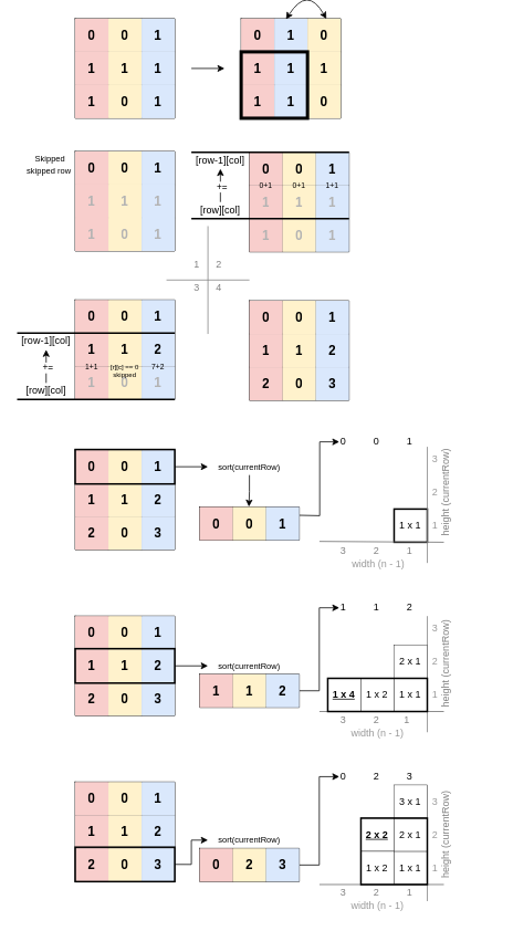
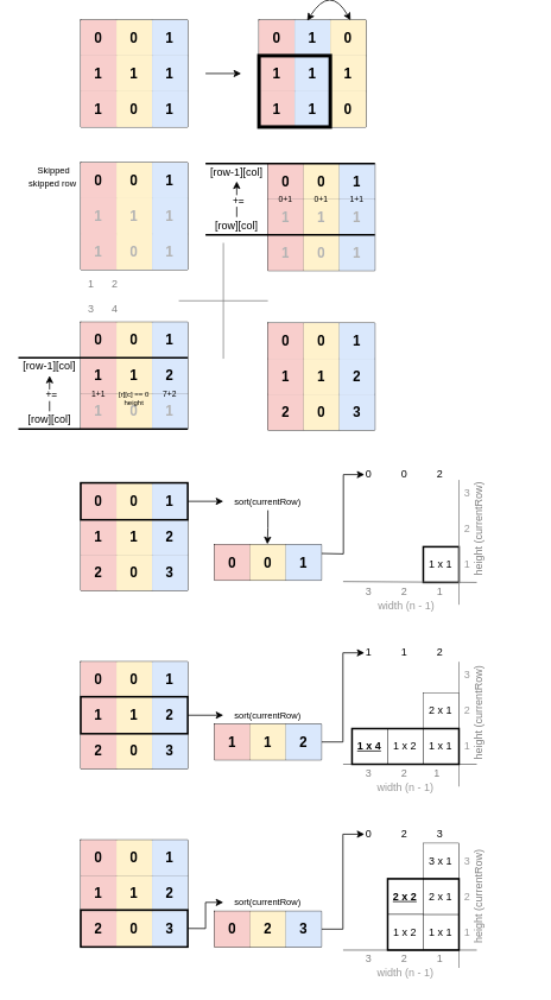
- <mxCell id="209" value="&lt;font color=&quot;#808080&quot;&gt;1&lt;span style=&quot;white-space: pre;&quot;&gt;&#09;&lt;/span&gt;2&lt;br&gt;&lt;br&gt;3&lt;span style=&quot;white-space: pre;&quot;&gt;&#09;&lt;/span&gt;4&lt;/font&gt;" style="text;html=1;strokeColor=none;fillColor=none;align=center;verticalAlign=middle;whiteSpace=wrap;rounded=0;" vertex="1" parent="1"><mxGeometry x="230" y="310" width="40" height="40" as="geometry" /></mxCell>
+ <mxCell id="209" value="&lt;font color=&quot;#808080&quot;&gt;1&lt;span style=&quot;white-space: pre;&quot;&gt;&#09;&lt;/span&gt;2&lt;br&gt;&lt;br&gt;3&lt;span style=&quot;white-space: pre;&quot;&gt;&#09;&lt;/span&gt;4&lt;/font&gt;" style="text;html=1;strokeColor=none;fillColor=none;align=center;verticalAlign=middle;whiteSpace=wrap;rounded=0;" vertex="1" parent="1"><mxGeometry x="95" y="310" width="40" height="40" as="geometry" /></mxCell>
- <mxCell id="82" value="&lt;font style=&quot;font-size: 8px;&quot;&gt;skipped&lt;/font&gt;" style="text;html=1;strokeColor=none;fillColor=none;align=center;verticalAlign=middle;whiteSpace=wrap;rounded=0;" vertex="1" parent="1"><mxGeometry x="140" y="444" width="20" height="10" as="geometry" /></mxCell>
+ <mxCell id="82" value="&lt;font style=&quot;font-size: 8px;&quot;&gt;height&lt;/font&gt;" style="text;html=1;strokeColor=none;fillColor=none;align=center;verticalAlign=middle;whiteSpace=wrap;rounded=0;" vertex="1" parent="1"><mxGeometry x="140" y="444" width="20" height="10" as="geometry" /></mxCell>
- <mxCell id="161" value="&lt;div style=&quot;&quot;&gt;&lt;font color=&quot;#000000&quot;&gt;&lt;span style=&quot;background-color: initial;&quot;&gt;0&lt;span style=&quot;white-space: pre;&quot;&gt;&#09;&lt;/span&gt;&amp;nbsp; &amp;nbsp; 0&lt;/span&gt;&lt;span style=&quot;background-color: initial;&quot;&gt;&lt;span style=&quot;white-space: pre;&quot;&gt;&#09;&lt;/span&gt;&amp;nbsp; &amp;nbsp; &amp;nbsp; &amp;nbsp; 1&lt;/span&gt;&lt;/font&gt;&lt;/div&gt;" style="text;html=1;strokeColor=none;fillColor=none;align=left;verticalAlign=middle;whiteSpace=wrap;rounded=0;fontColor=#808080;" vertex="1" parent="1"><mxGeometry x="408.38" y="520" width="106" height="20" as="geometry" /></mxCell>
+ <mxCell id="161" value="&lt;div style=&quot;&quot;&gt;&lt;font color=&quot;#000000&quot;&gt;&lt;span style=&quot;background-color: initial;&quot;&gt;0&lt;span style=&quot;white-space: pre;&quot;&gt;&#09;&lt;/span&gt;&amp;nbsp; &amp;nbsp; 0&lt;/span&gt;&lt;span style=&quot;background-color: initial;&quot;&gt;&lt;span style=&quot;white-space: pre;&quot;&gt;&#09;&lt;/span&gt;&amp;nbsp; &amp;nbsp; &amp;nbsp; &amp;nbsp; 2&lt;/span&gt;&lt;/font&gt;&lt;/div&gt;" style="text;html=1;strokeColor=none;fillColor=none;align=left;verticalAlign=middle;whiteSpace=wrap;rounded=0;fontColor=#808080;" vertex="1" parent="1"><mxGeometry x="408.38" y="520" width="106" height="20" as="geometry" /></mxCell>
